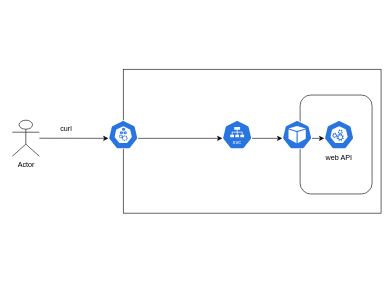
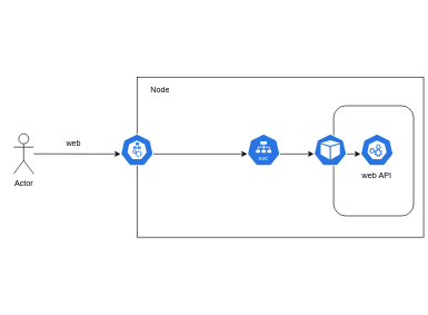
+ <mxCell id="4" value="Node" style="text;html=1;align=center;verticalAlign=middle;whiteSpace=wrap;rounded=0;" vertex="1" parent="1"><mxGeometry x="210" y="120" width="60" height="30" as="geometry" /></mxCell>
- <mxCell id="15" value="curl" style="text;html=1;align=center;verticalAlign=middle;whiteSpace=wrap;rounded=0;" vertex="1" parent="1"><mxGeometry x="80" y="200" width="60" height="30" as="geometry" /></mxCell>
+ <mxCell id="15" value="web" style="text;html=1;align=center;verticalAlign=middle;whiteSpace=wrap;rounded=0;" vertex="1" parent="1"><mxGeometry x="80" y="200" width="60" height="30" as="geometry" /></mxCell>
- <mxCell id="13" value="Actor" style="shape=umlActor;verticalLabelPosition=bottom;verticalAlign=top;html=1;outlineConnect=0;" vertex="1" parent="1"><mxGeometry x="20" y="200" width="45" height="60" as="geometry" /></mxCell>
+ <mxCell id="13" value="Actor" style="shape=umlActor;verticalLabelPosition=bottom;verticalAlign=top;html=1;outlineConnect=0;" vertex="1" parent="1"><mxGeometry x="20" y="200" width="30" height="60" as="geometry" /></mxCell>
